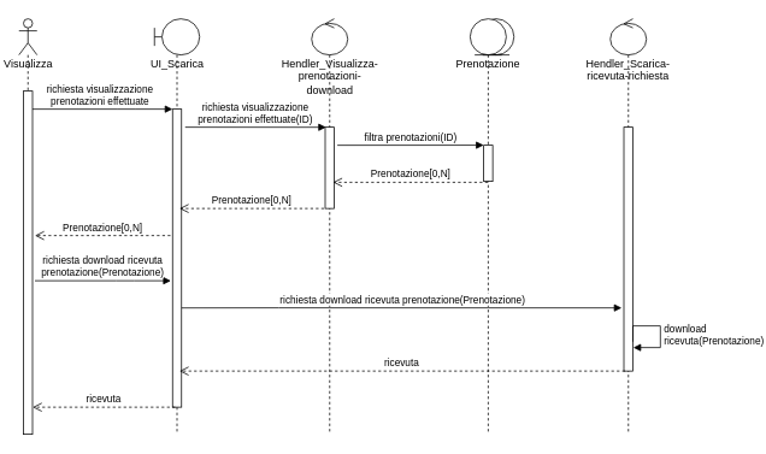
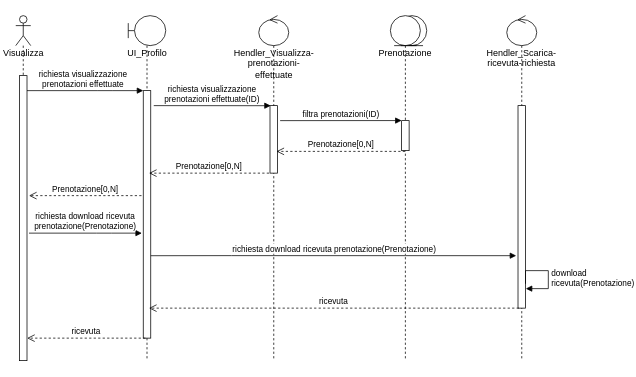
- <mxCell id="4" value="UI_Scarica" style="shape=umlLifeline;participant=umlBoundary;perimeter=lifelinePerimeter;whiteSpace=wrap;html=1;container=1;collapsible=0;recursiveResize=0;verticalAlign=top;spacingTop=36;outlineConnect=0;" vertex="1" parent="1"><mxGeometry x="170.5" y="20" width="50" height="460" as="geometry" /></mxCell>
+ <mxCell id="4" value="UI_Profilo" style="shape=umlLifeline;participant=umlBoundary;perimeter=lifelinePerimeter;whiteSpace=wrap;html=1;container=1;collapsible=0;recursiveResize=0;verticalAlign=top;spacingTop=36;outlineConnect=0;" vertex="1" parent="1"><mxGeometry x="170.5" y="20" width="50" height="460" as="geometry" /></mxCell>
- <mxCell id="8" value="Hendler_Visualizza-prenotazioni-download" style="shape=umlLifeline;participant=umlControl;perimeter=lifelinePerimeter;whiteSpace=wrap;html=1;container=1;collapsible=0;recursiveResize=0;verticalAlign=top;spacingTop=36;outlineConnect=0;" vertex="1" parent="1"><mxGeometry x="344.5" y="20" width="40" height="460" as="geometry" /></mxCell>
+ <mxCell id="8" value="Hendler_Visualizza-prenotazioni-effettuate" style="shape=umlLifeline;participant=umlControl;perimeter=lifelinePerimeter;whiteSpace=wrap;html=1;container=1;collapsible=0;recursiveResize=0;verticalAlign=top;spacingTop=36;outlineConnect=0;" vertex="1" parent="1"><mxGeometry x="344.5" y="20" width="40" height="460" as="geometry" /></mxCell>
